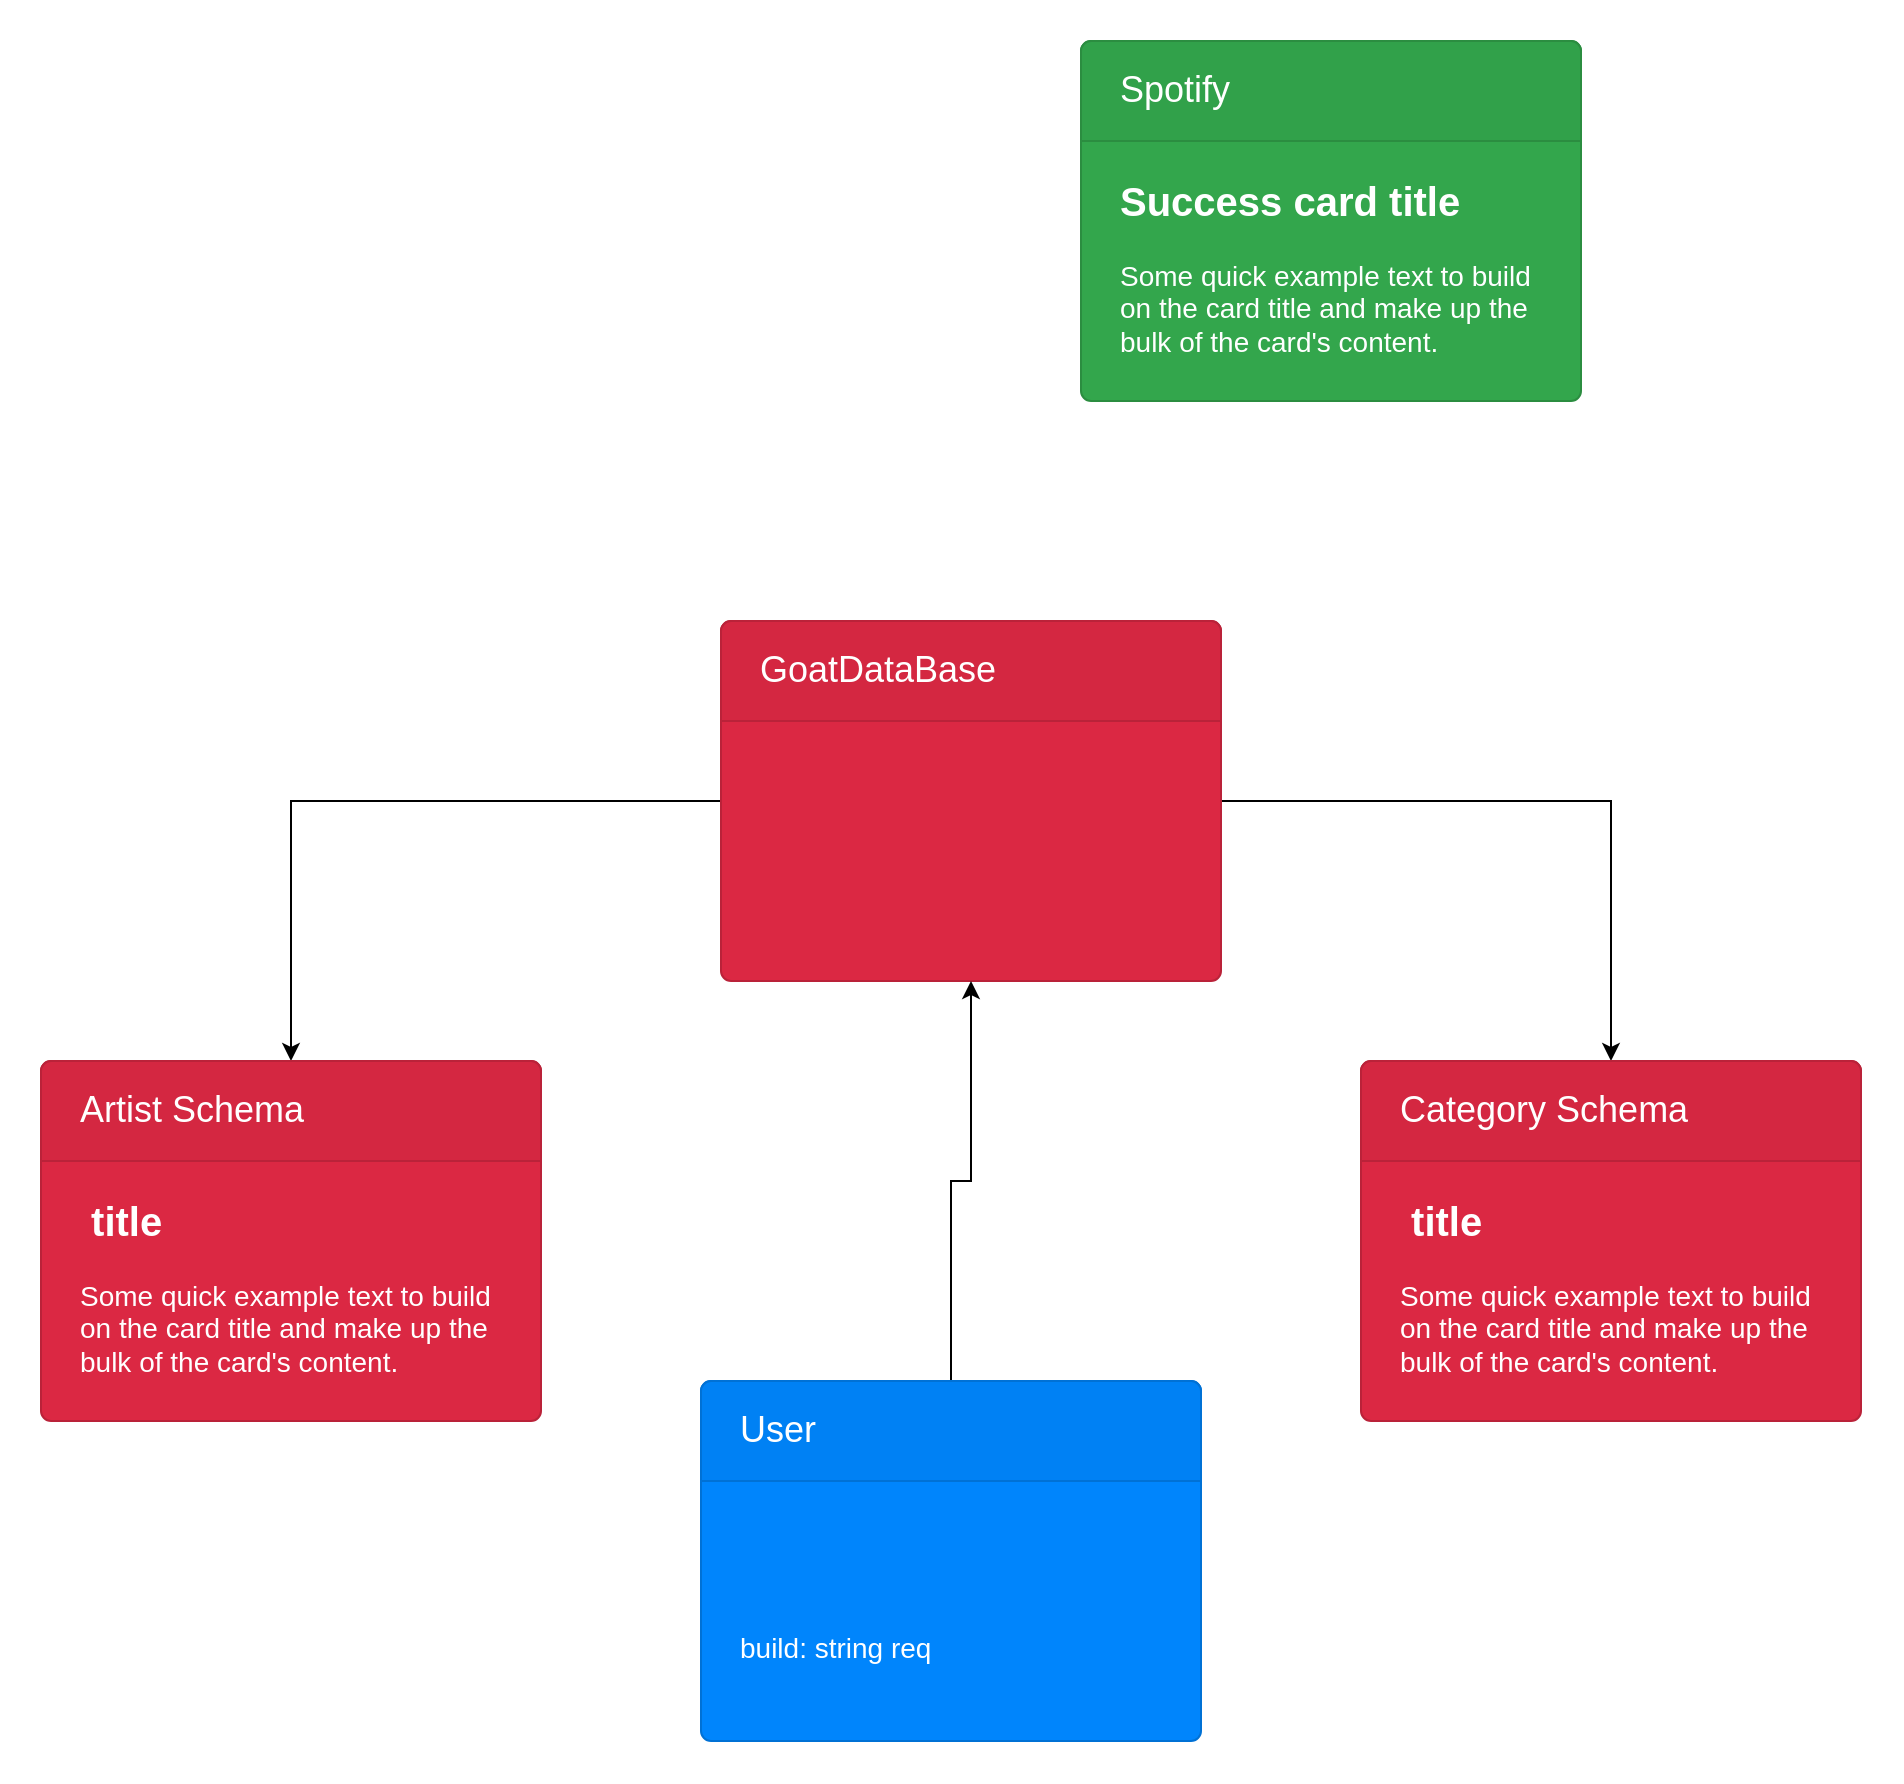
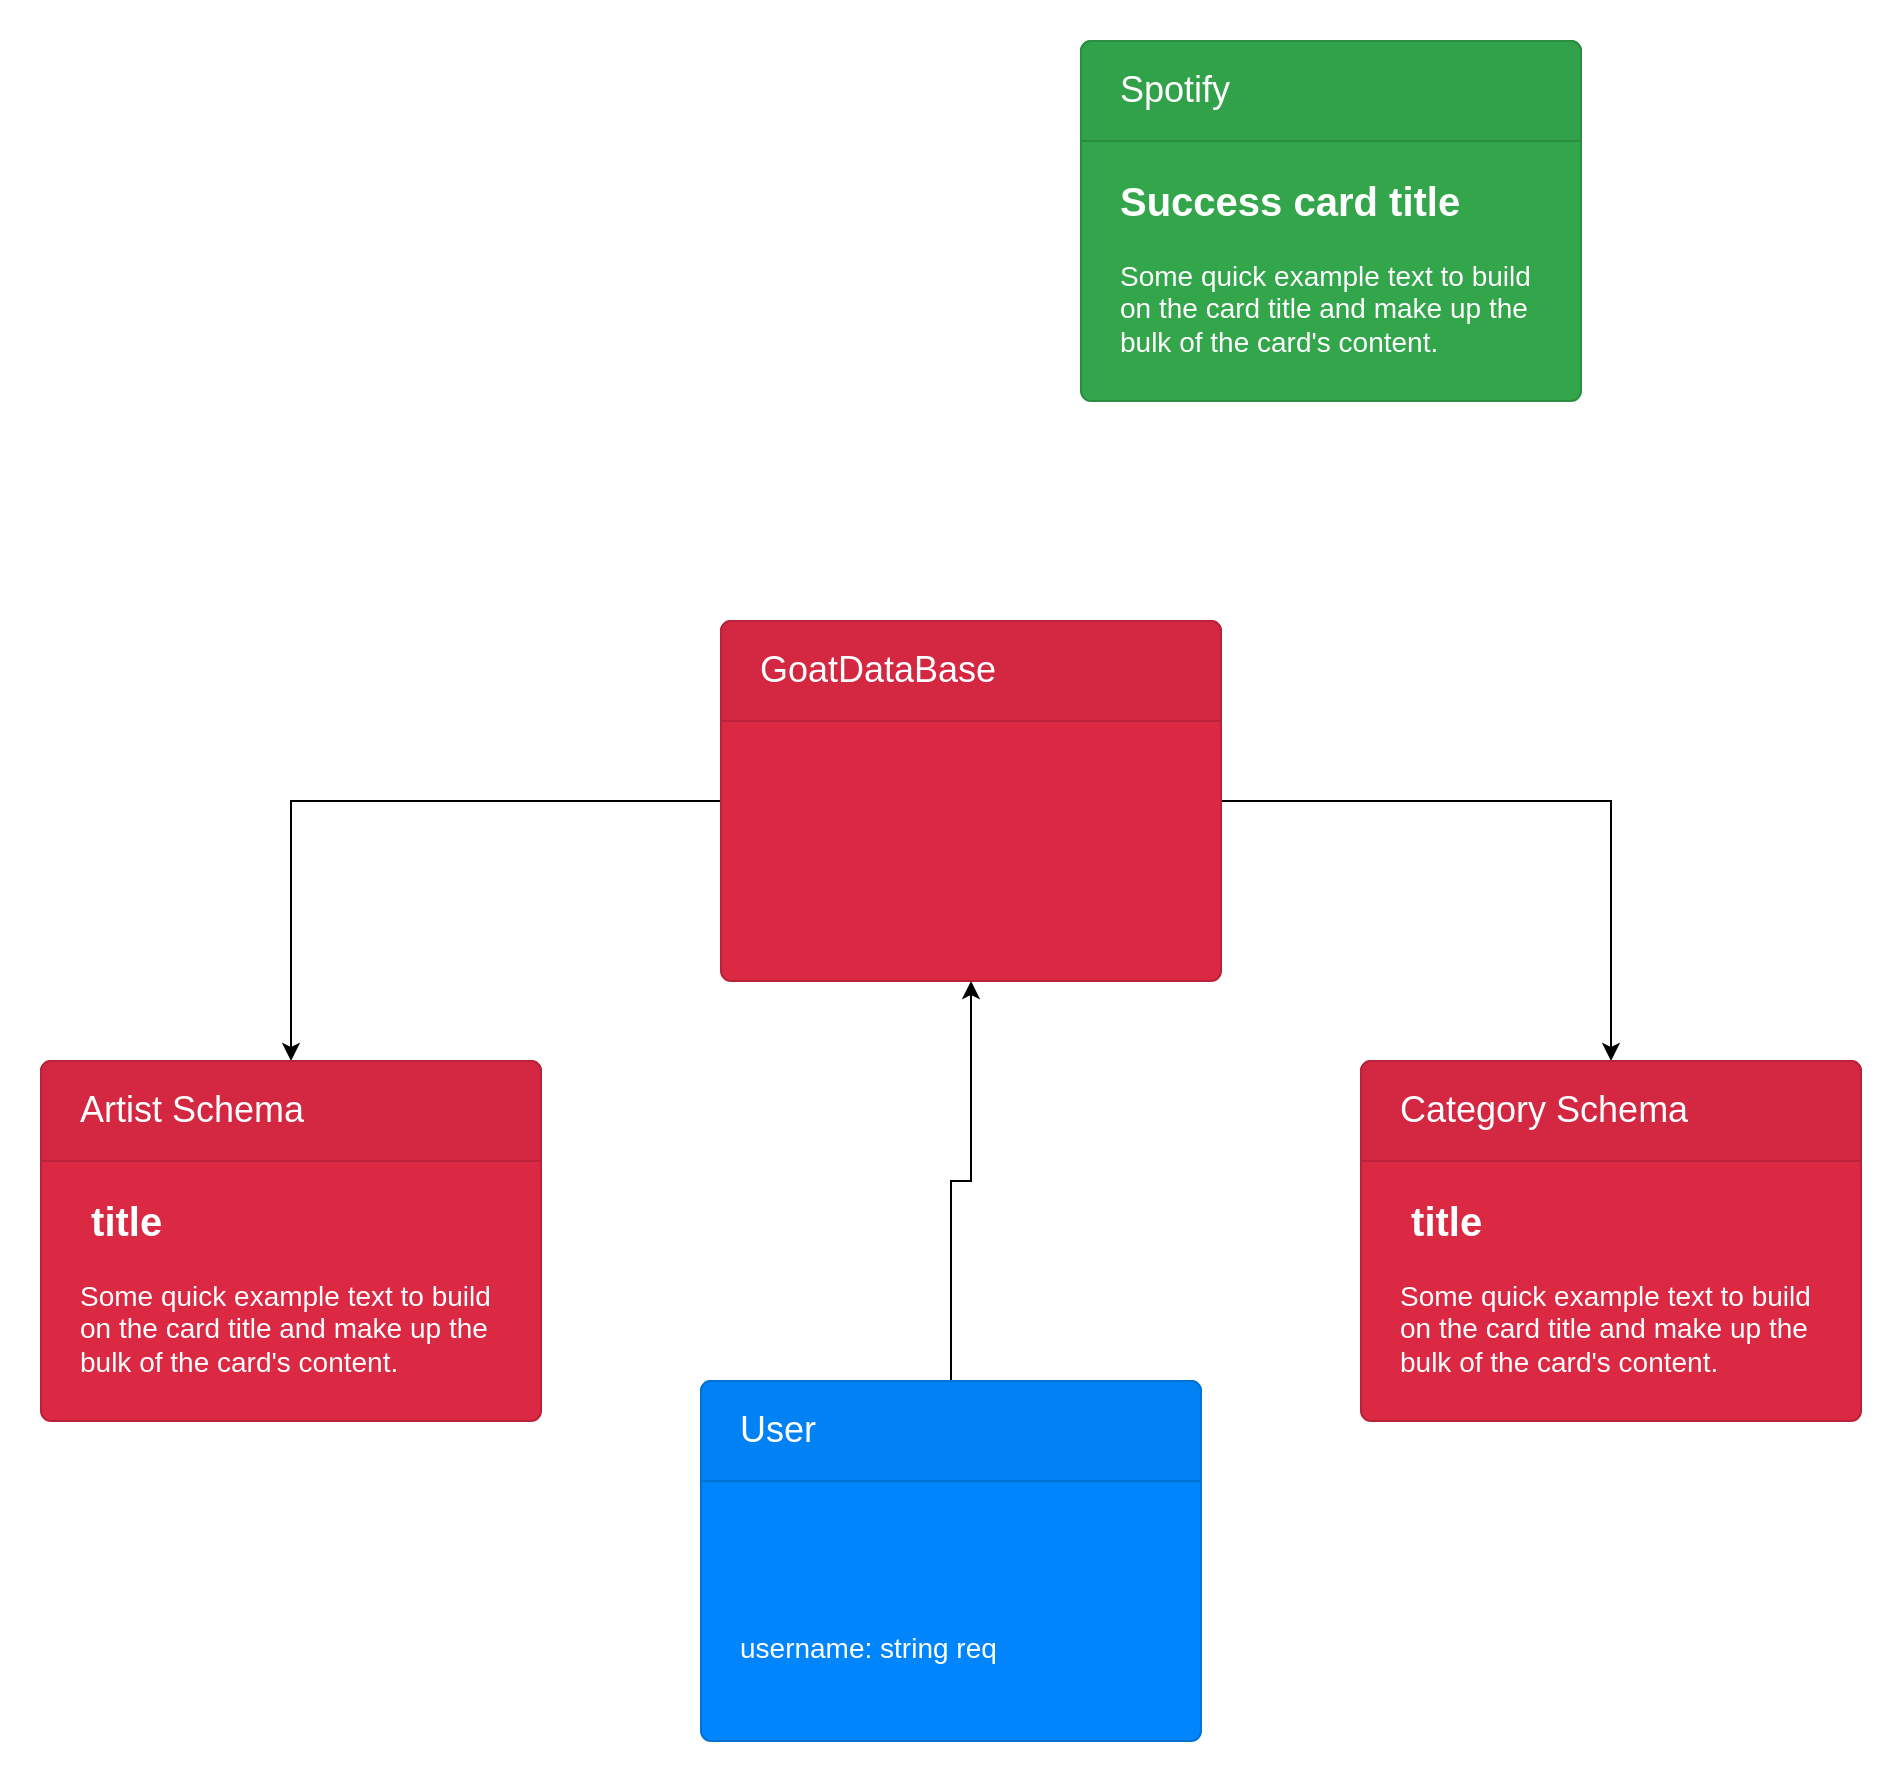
- <mxCell id="11" value="build: string req&lt;br&gt;&lt;br&gt;" style="html=1;shadow=0;dashed=0;shape=mxgraph.bootstrap.rrect;rSize=5;strokeColor=#0071D5;html=1;whiteSpace=wrap;fillColor=#0085FC;fontColor=#ffffff;verticalAlign=bottom;align=left;spacing=20;spacingBottom=0;fontSize=14;" vertex="1" parent="1"><mxGeometry x="350" y="690" width="250" height="180" as="geometry" /></mxCell>
+ <mxCell id="11" value="username: string req&lt;br&gt;&lt;br&gt;" style="html=1;shadow=0;dashed=0;shape=mxgraph.bootstrap.rrect;rSize=5;strokeColor=#0071D5;html=1;whiteSpace=wrap;fillColor=#0085FC;fontColor=#ffffff;verticalAlign=bottom;align=left;spacing=20;spacingBottom=0;fontSize=14;" vertex="1" parent="1"><mxGeometry x="350" y="690" width="250" height="180" as="geometry" /></mxCell>
